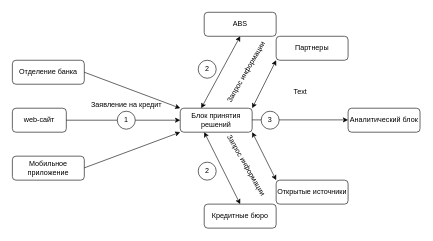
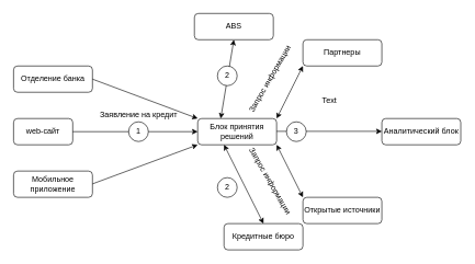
- <mxCell id="11" value="ABS" style="rounded=1;whiteSpace=wrap;html=1;" vertex="1" parent="1"><mxGeometry x="340" y="20" width="120" height="40" as="geometry" /></mxCell>
+ <mxCell id="11" value="ABS" style="rounded=1;whiteSpace=wrap;html=1;" vertex="1" parent="1"><mxGeometry x="295" y="20" width="120" height="40" as="geometry" /></mxCell>
